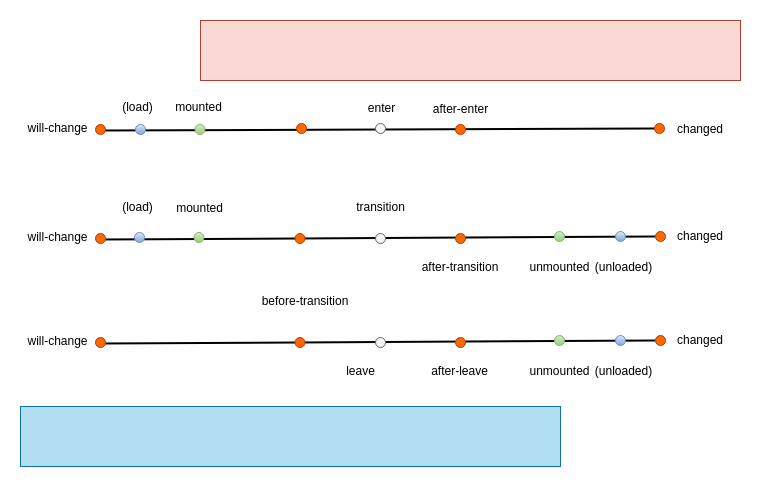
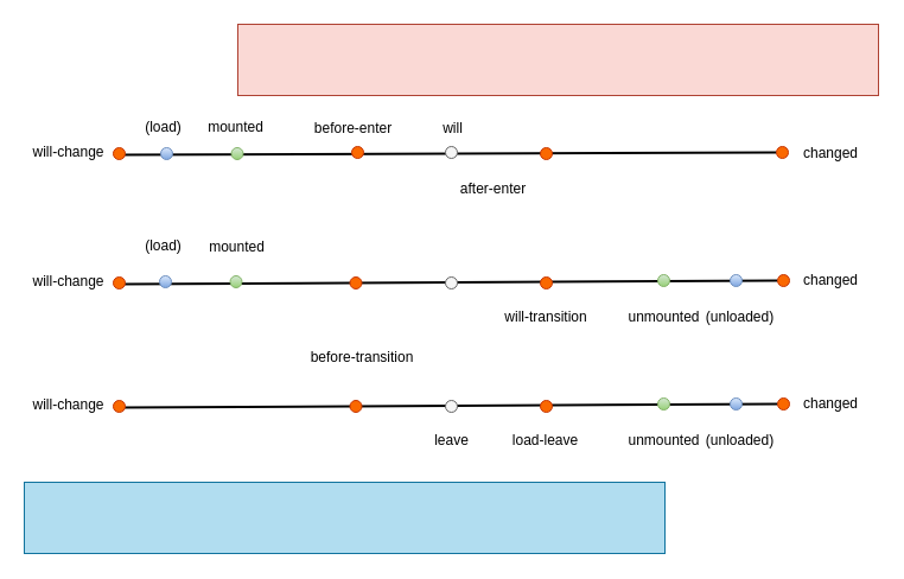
+ <mxCell id="14" value="before-enter" style="text;html=1;strokeColor=none;fillColor=none;align=center;verticalAlign=middle;whiteSpace=wrap;rounded=0;" parent="1" vertex="1"><mxGeometry x="259.5" y="93" width="75" height="30" as="geometry" /></mxCell>
- <mxCell id="16" value="enter" style="text;html=1;strokeColor=none;fillColor=none;align=center;verticalAlign=middle;whiteSpace=wrap;rounded=0;" parent="1" vertex="1"><mxGeometry x="344" y="93" width="75" height="30" as="geometry" /></mxCell>
+ <mxCell id="16" value="will" style="text;html=1;strokeColor=none;fillColor=none;align=center;verticalAlign=middle;whiteSpace=wrap;rounded=0;" parent="1" vertex="1"><mxGeometry x="344" y="93" width="75" height="30" as="geometry" /></mxCell>
- <mxCell id="18" value="after-enter" style="text;html=1;strokeColor=none;fillColor=none;align=center;verticalAlign=middle;whiteSpace=wrap;rounded=0;" parent="1" vertex="1"><mxGeometry x="422.5" y="94" width="75" height="30" as="geometry" /></mxCell>
+ <mxCell id="18" value="after-enter" style="text;html=1;strokeColor=none;fillColor=none;align=center;verticalAlign=middle;whiteSpace=wrap;rounded=0;" parent="1" vertex="1"><mxGeometry x="377.5" y="144" width="75" height="30" as="geometry" /></mxCell>
- <mxCell id="42" value="transition" style="text;html=1;strokeColor=none;fillColor=none;align=center;verticalAlign=middle;whiteSpace=wrap;rounded=0;" parent="1" vertex="1"><mxGeometry x="342.5" y="192" width="75" height="30" as="geometry" /></mxCell>
- <mxCell id="44" value="after-transition" style="text;html=1;strokeColor=none;fillColor=none;align=center;verticalAlign=middle;whiteSpace=wrap;rounded=0;" parent="1" vertex="1"><mxGeometry x="406.25" y="252" width="107.5" height="30" as="geometry" /></mxCell>
+ <mxCell id="44" value="will-transition" style="text;html=1;strokeColor=none;fillColor=none;align=center;verticalAlign=middle;whiteSpace=wrap;rounded=0;" parent="1" vertex="1"><mxGeometry x="406.25" y="252" width="107.5" height="30" as="geometry" /></mxCell>
- <mxCell id="27" value="leave" style="text;html=1;strokeColor=none;fillColor=none;align=center;verticalAlign=middle;whiteSpace=wrap;rounded=0;" parent="1" vertex="1"><mxGeometry x="322.5" y="356" width="75" height="30" as="geometry" /></mxCell>
+ <mxCell id="27" value="leave" style="text;html=1;strokeColor=none;fillColor=none;align=center;verticalAlign=middle;whiteSpace=wrap;rounded=0;" parent="1" vertex="1"><mxGeometry x="342.5" y="356" width="75" height="30" as="geometry" /></mxCell>
- <mxCell id="29" value="after-leave" style="text;html=1;strokeColor=none;fillColor=none;align=center;verticalAlign=middle;whiteSpace=wrap;rounded=0;" parent="1" vertex="1"><mxGeometry x="421.5" y="356" width="75" height="30" as="geometry" /></mxCell>
+ <mxCell id="29" value="load-leave" style="text;html=1;strokeColor=none;fillColor=none;align=center;verticalAlign=middle;whiteSpace=wrap;rounded=0;" parent="1" vertex="1"><mxGeometry x="421.5" y="356" width="75" height="30" as="geometry" /></mxCell>
